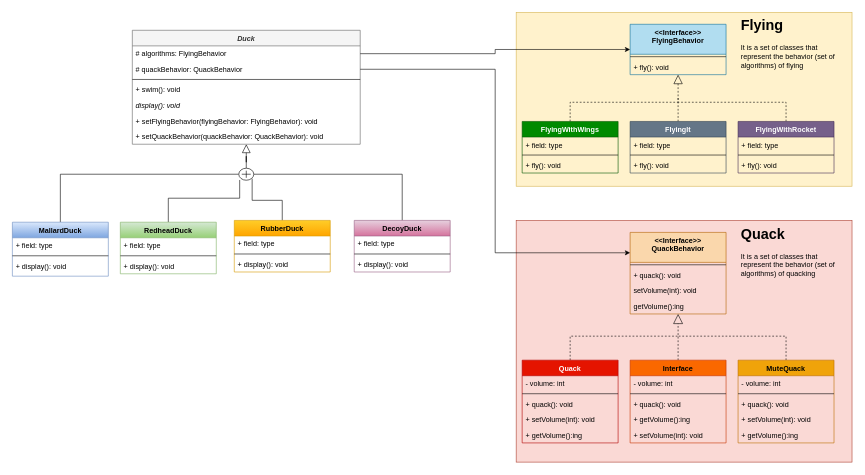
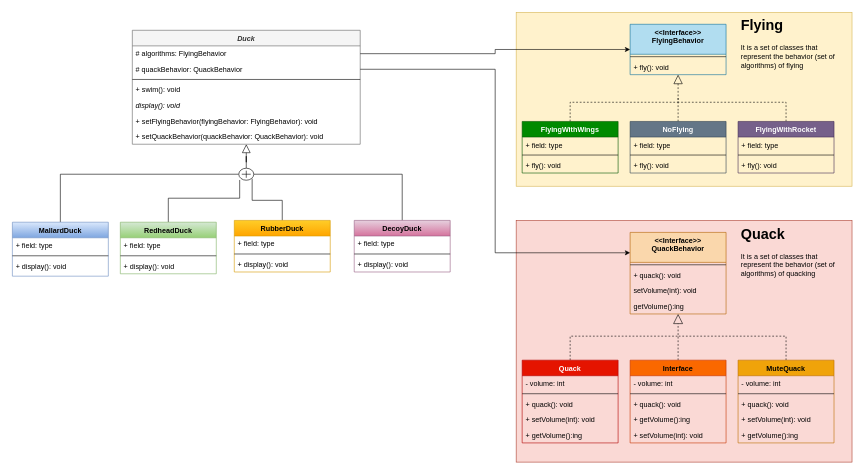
- <mxCell id="40" value="FlyingIt" style="swimlane;fontStyle=1;align=center;verticalAlign=top;childLayout=stackLayout;horizontal=1;startSize=26;horizontalStack=0;resizeParent=1;resizeParentMax=0;resizeLast=0;collapsible=1;marginBottom=0;fillColor=#647687;fontColor=#ffffff;strokeColor=#314354;" parent="1" vertex="1"><mxGeometry x="1050" y="202" width="160" height="86" as="geometry" /></mxCell>
+ <mxCell id="40" value="NoFlying" style="swimlane;fontStyle=1;align=center;verticalAlign=top;childLayout=stackLayout;horizontal=1;startSize=26;horizontalStack=0;resizeParent=1;resizeParentMax=0;resizeLast=0;collapsible=1;marginBottom=0;fillColor=#647687;fontColor=#ffffff;strokeColor=#314354;" parent="1" vertex="1"><mxGeometry x="1050" y="202" width="160" height="86" as="geometry" /></mxCell>
